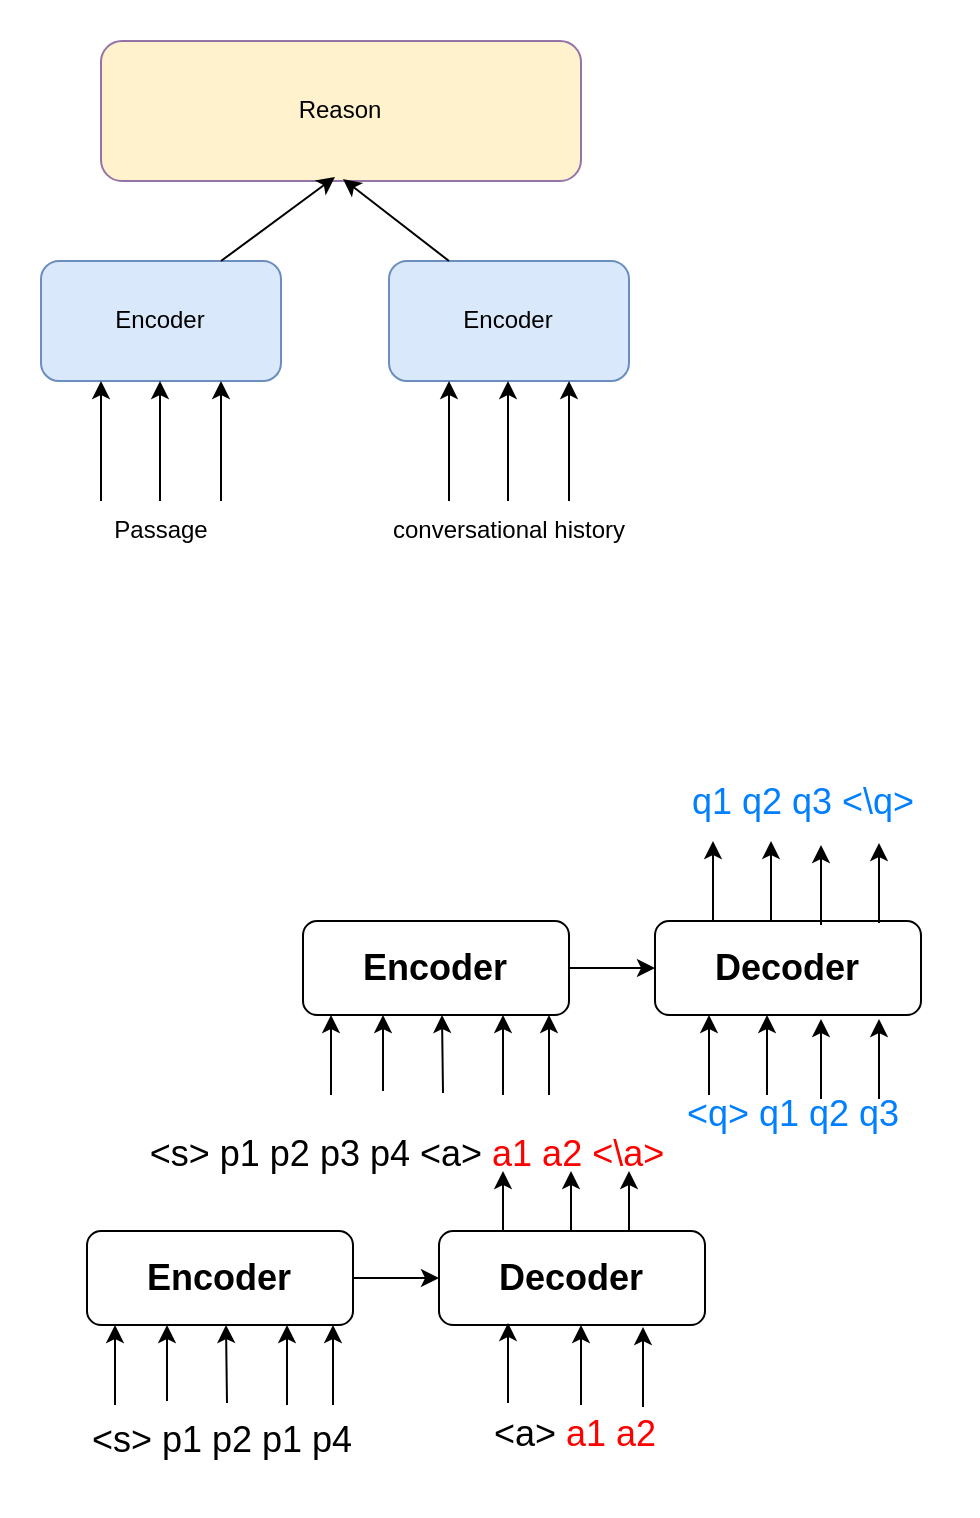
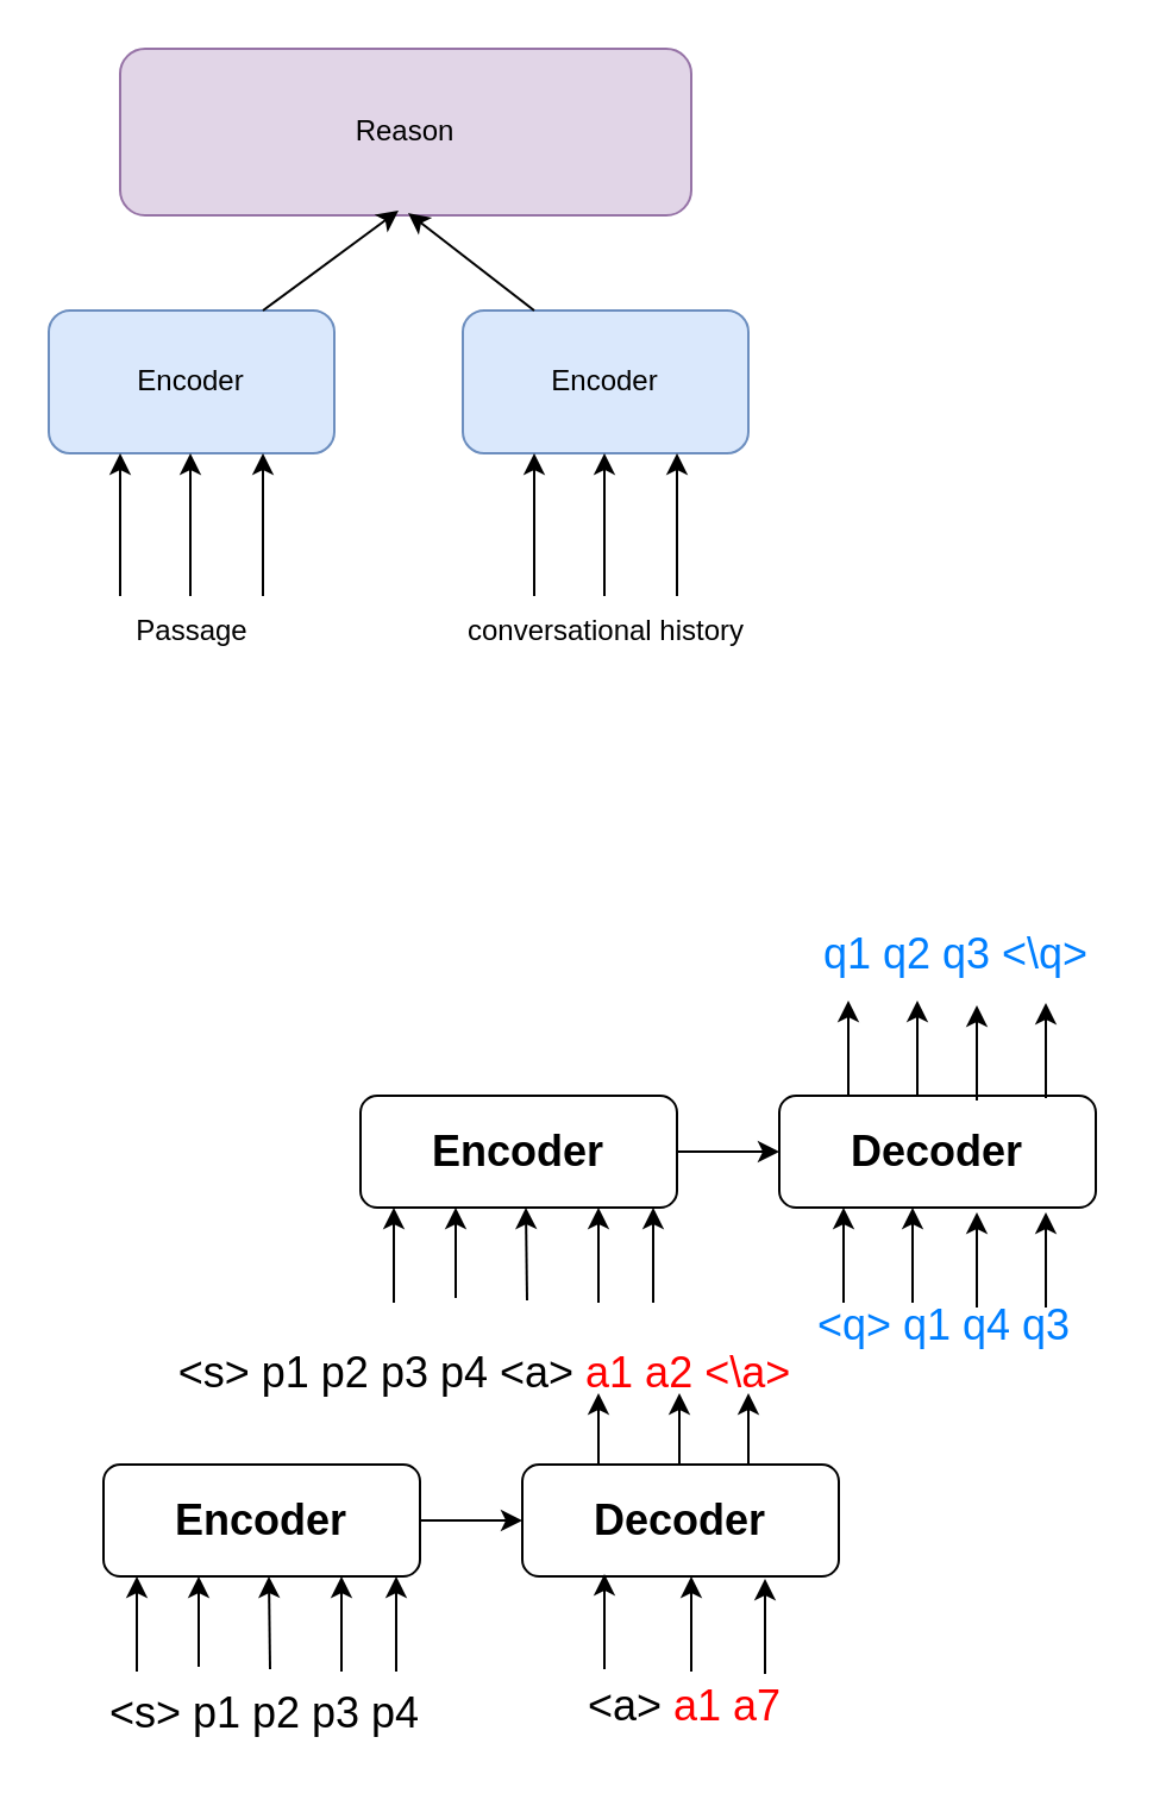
- <mxCell id="10" value="Reason" style="rounded=1;whiteSpace=wrap;html=1;fillColor=#fff2cc;strokeColor=#9673a6;" vertex="1" parent="1"><mxGeometry x="50" y="20" width="240" height="70" as="geometry" /></mxCell>
+ <mxCell id="10" value="Reason" style="rounded=1;whiteSpace=wrap;html=1;fillColor=#e1d5e7;strokeColor=#9673a6;" vertex="1" parent="1"><mxGeometry x="50" y="20" width="240" height="70" as="geometry" /></mxCell>
- <mxCell id="43" value="&lt;font color=&quot;#007fff&quot;&gt;&amp;lt;q&amp;gt; q1 q2 q3&lt;/font&gt;&amp;nbsp;&amp;nbsp;" style="text;html=1;resizable=0;autosize=1;align=center;verticalAlign=middle;points=[];fillColor=none;strokeColor=none;rounded=0;fontSize=18;" vertex="1" parent="1"><mxGeometry x="333.5" y="540" width="134" height="34" as="geometry" /></mxCell>
+ <mxCell id="43" value="&lt;font color=&quot;#007fff&quot;&gt;&amp;lt;q&amp;gt; q1 q4 q3&lt;/font&gt;&amp;nbsp;&amp;nbsp;" style="text;html=1;resizable=0;autosize=1;align=center;verticalAlign=middle;points=[];fillColor=none;strokeColor=none;rounded=0;fontSize=18;" vertex="1" parent="1"><mxGeometry x="333.5" y="540" width="134" height="34" as="geometry" /></mxCell>
- <mxCell id="39" value="&amp;lt;a&amp;gt; &lt;font color=&quot;#ff0000&quot;&gt;a1 a2&lt;/font&gt;&amp;nbsp;&amp;nbsp;" style="text;html=1;resizable=0;autosize=1;align=center;verticalAlign=middle;points=[];fillColor=none;strokeColor=none;rounded=0;fontSize=18;" vertex="1" parent="1"><mxGeometry x="237" y="700" width="109" height="34" as="geometry" /></mxCell>
+ <mxCell id="39" value="&amp;lt;a&amp;gt; &lt;font color=&quot;#ff0000&quot;&gt;a1 a7&lt;/font&gt;&amp;nbsp;&amp;nbsp;" style="text;html=1;resizable=0;autosize=1;align=center;verticalAlign=middle;points=[];fillColor=none;strokeColor=none;rounded=0;fontSize=18;" vertex="1" parent="1"><mxGeometry x="237" y="700" width="109" height="34" as="geometry" /></mxCell>
- <mxCell id="38" value="&amp;lt;s&amp;gt; p1 p2 p1 p4&amp;nbsp;" style="text;html=1;resizable=0;autosize=1;align=center;verticalAlign=middle;points=[];fillColor=none;strokeColor=none;rounded=0;fontSize=18;" vertex="1" parent="1"><mxGeometry x="36" y="703" width="153" height="34" as="geometry" /></mxCell>
+ <mxCell id="38" value="&amp;lt;s&amp;gt; p1 p2 p3 p4&amp;nbsp;" style="text;html=1;resizable=0;autosize=1;align=center;verticalAlign=middle;points=[];fillColor=none;strokeColor=none;rounded=0;fontSize=18;" vertex="1" parent="1"><mxGeometry x="36" y="703" width="153" height="34" as="geometry" /></mxCell>
